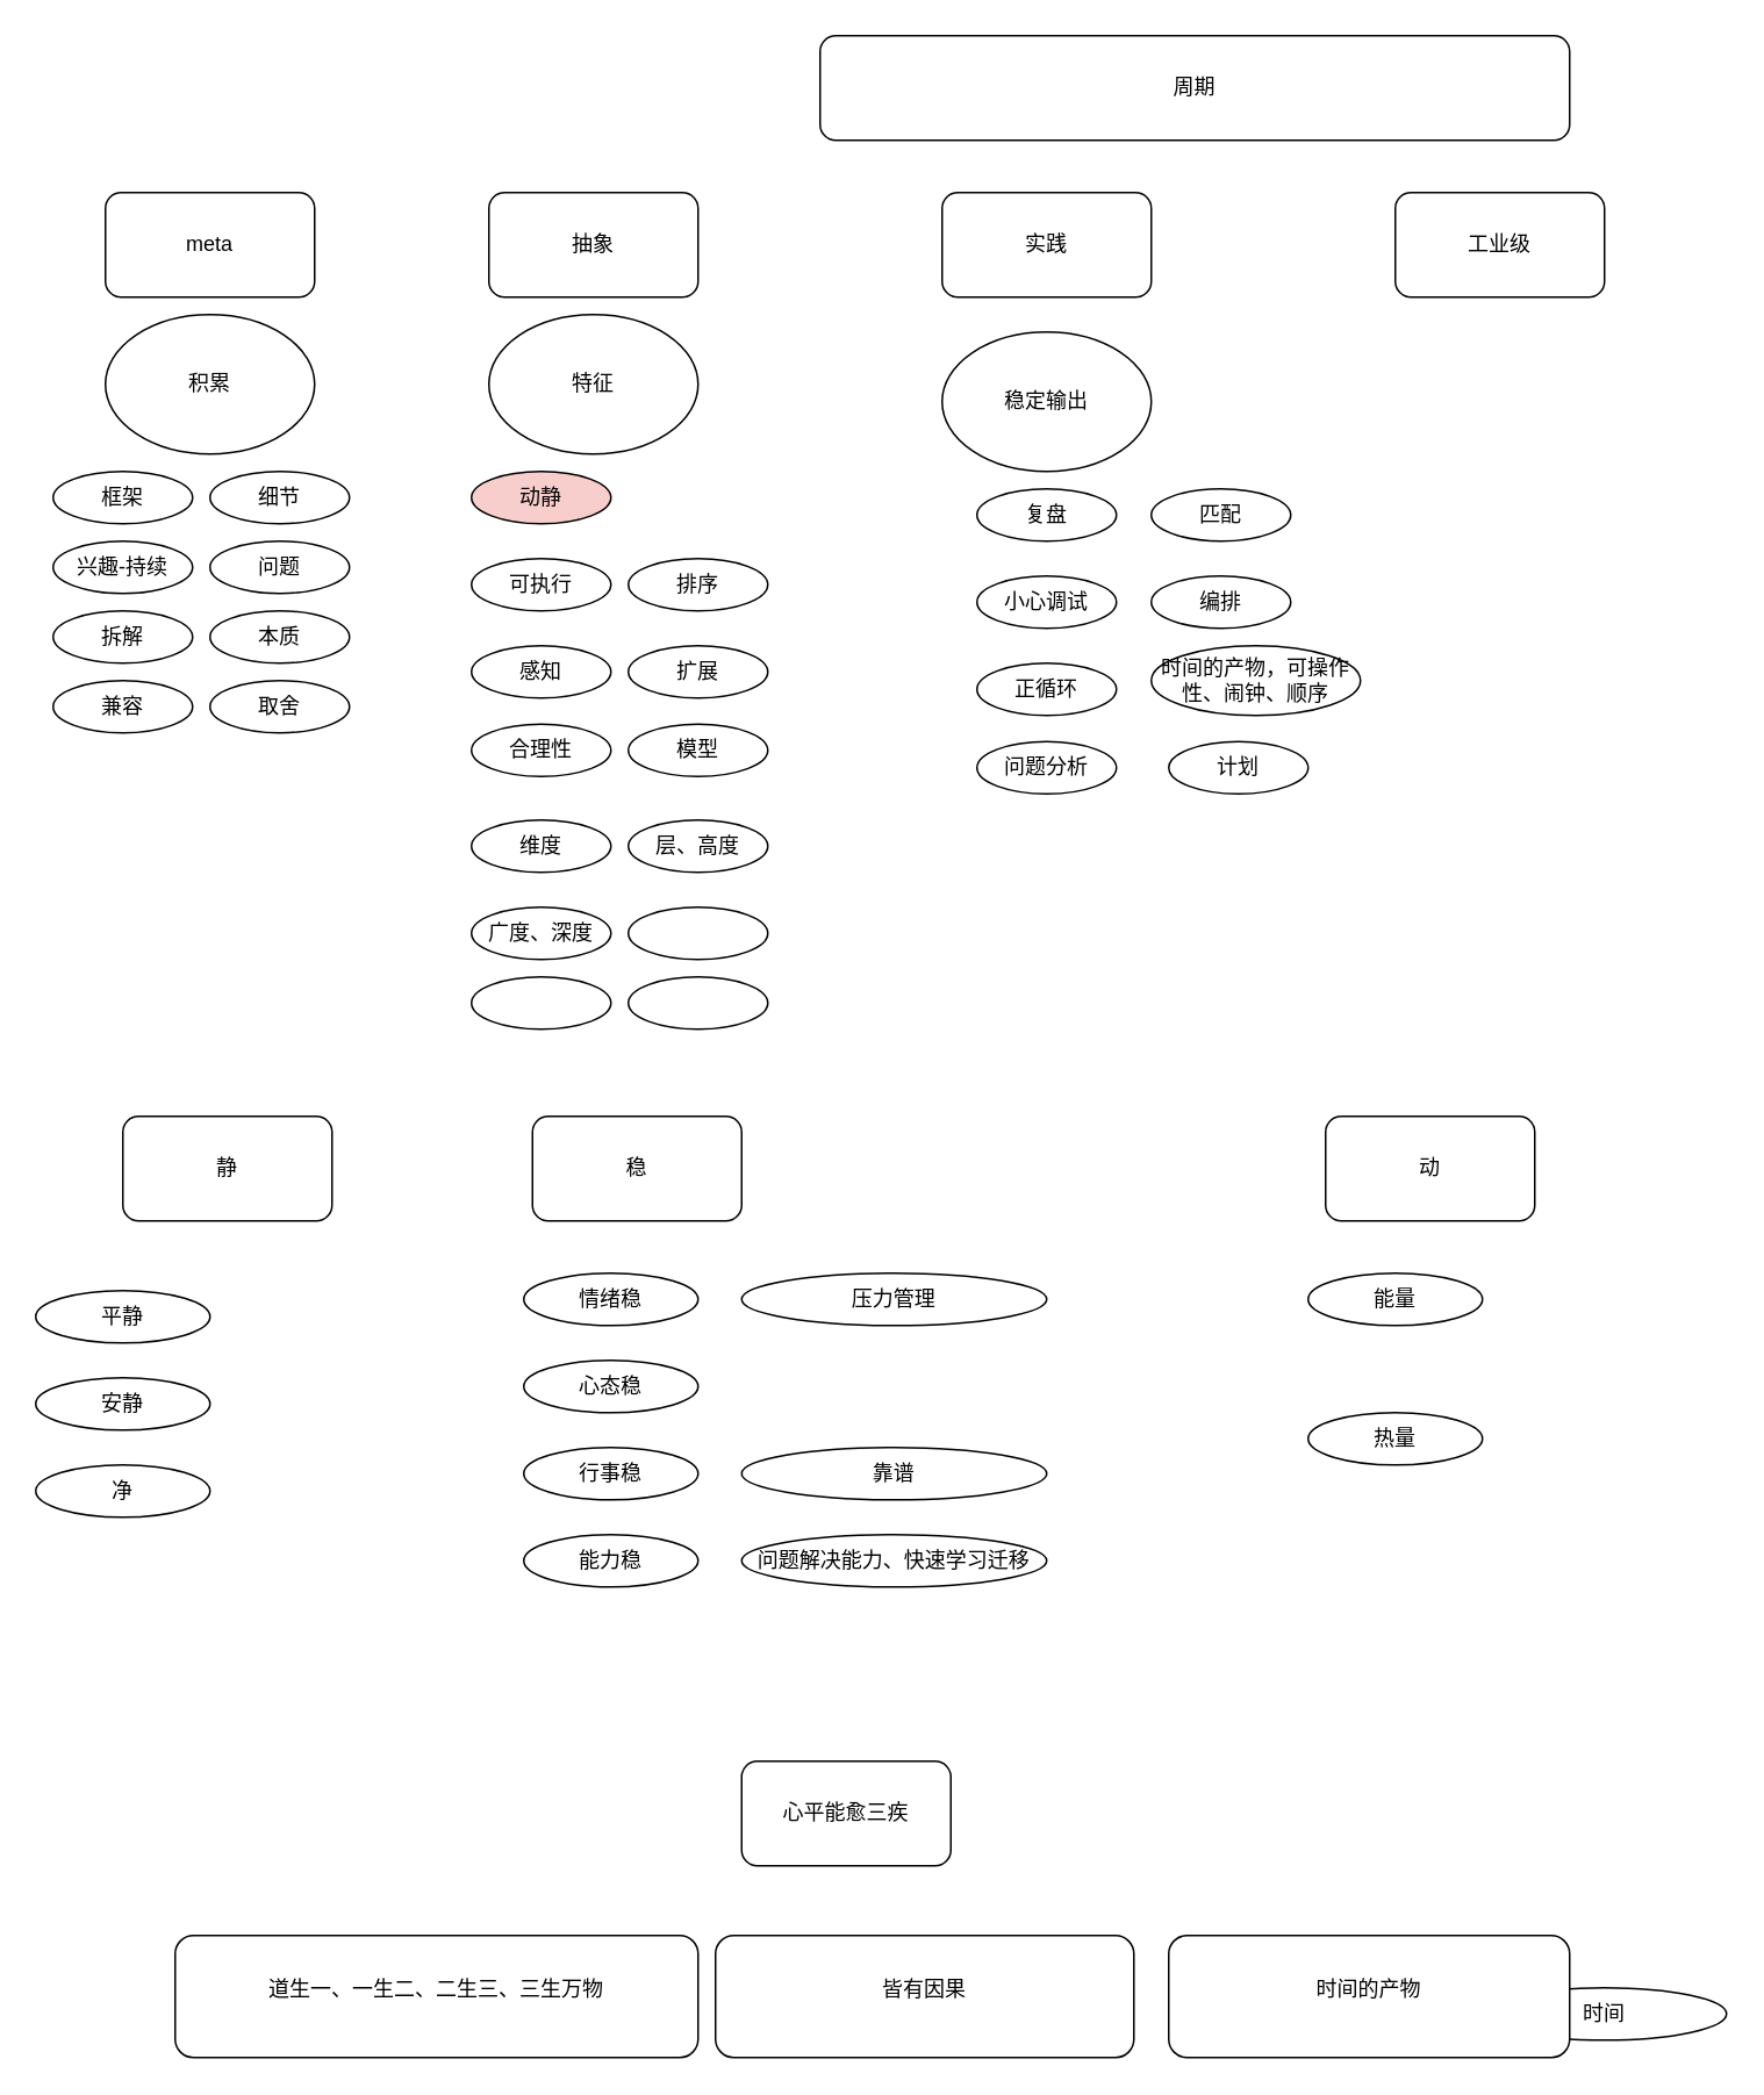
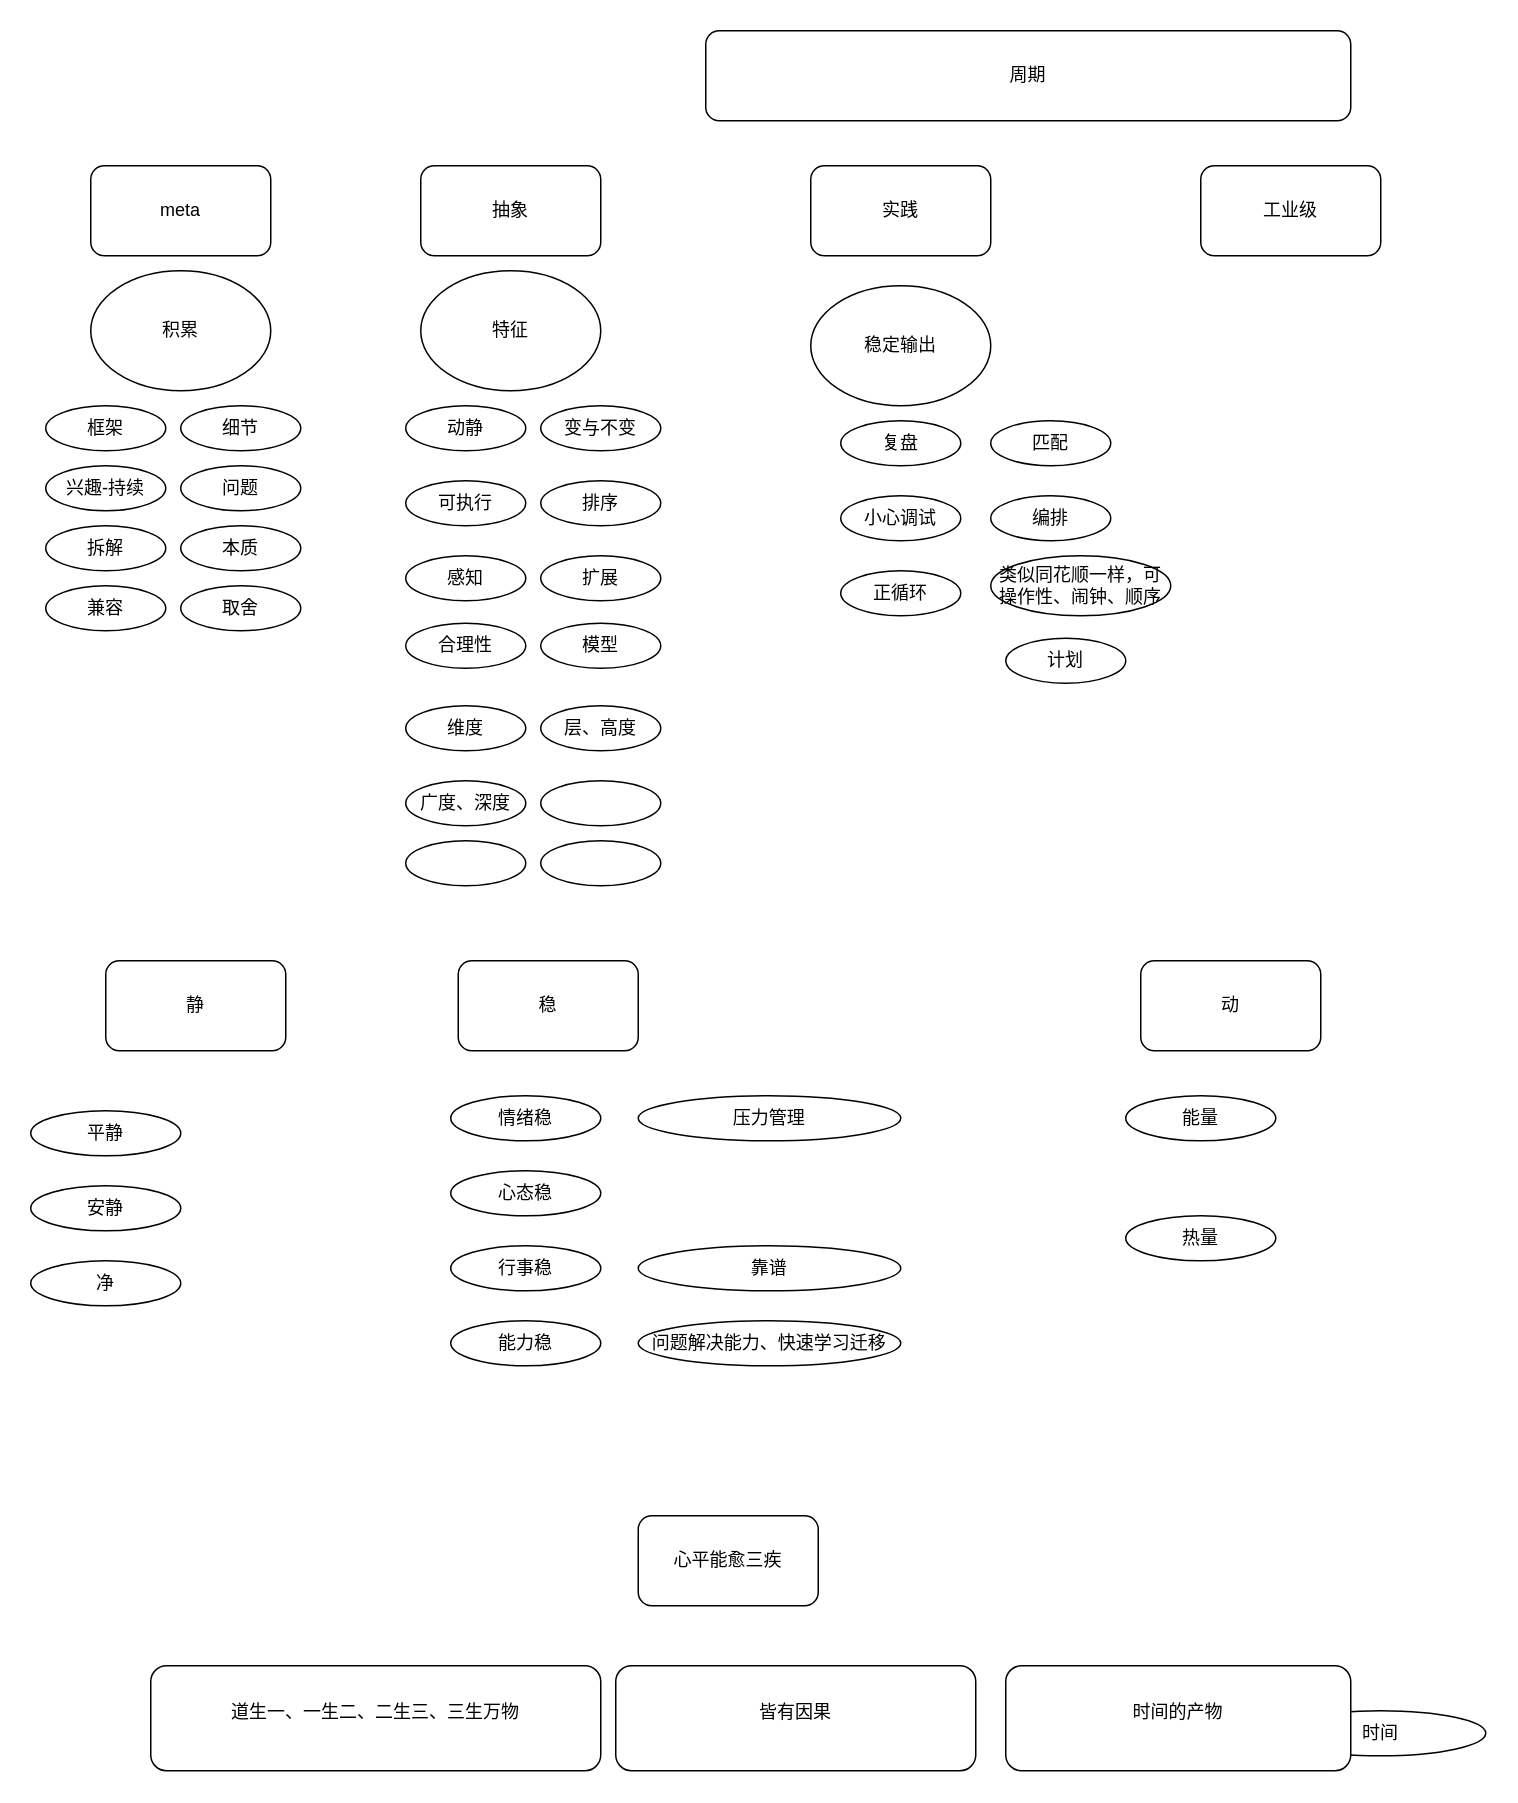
- <mxCell id="6" value="动静" style="ellipse;whiteSpace=wrap;html=1;fillColor=#f8cecc;" vertex="1" parent="1"><mxGeometry x="270" y="270" width="80" height="30" as="geometry" /></mxCell>
+ <mxCell id="6" value="动静" style="ellipse;whiteSpace=wrap;html=1;" vertex="1" parent="1"><mxGeometry x="270" y="270" width="80" height="30" as="geometry" /></mxCell>
+ <mxCell id="7" value="变与不变" style="ellipse;whiteSpace=wrap;html=1;" vertex="1" parent="1"><mxGeometry x="360" y="270" width="80" height="30" as="geometry" /></mxCell>
- <mxCell id="29" value="时间的产物，可操作性、闹钟、顺序" style="ellipse;whiteSpace=wrap;html=1;" vertex="1" parent="1"><mxGeometry x="660" y="370" width="120" height="40" as="geometry" /></mxCell>
+ <mxCell id="29" value="类似同花顺一样，可操作性、闹钟、顺序" style="ellipse;whiteSpace=wrap;html=1;" vertex="1" parent="1"><mxGeometry x="660" y="370" width="120" height="40" as="geometry" /></mxCell>
- <mxCell id="26" value="问题分析" style="ellipse;whiteSpace=wrap;html=1;" vertex="1" parent="1"><mxGeometry x="560" y="425" width="80" height="30" as="geometry" /></mxCell>
